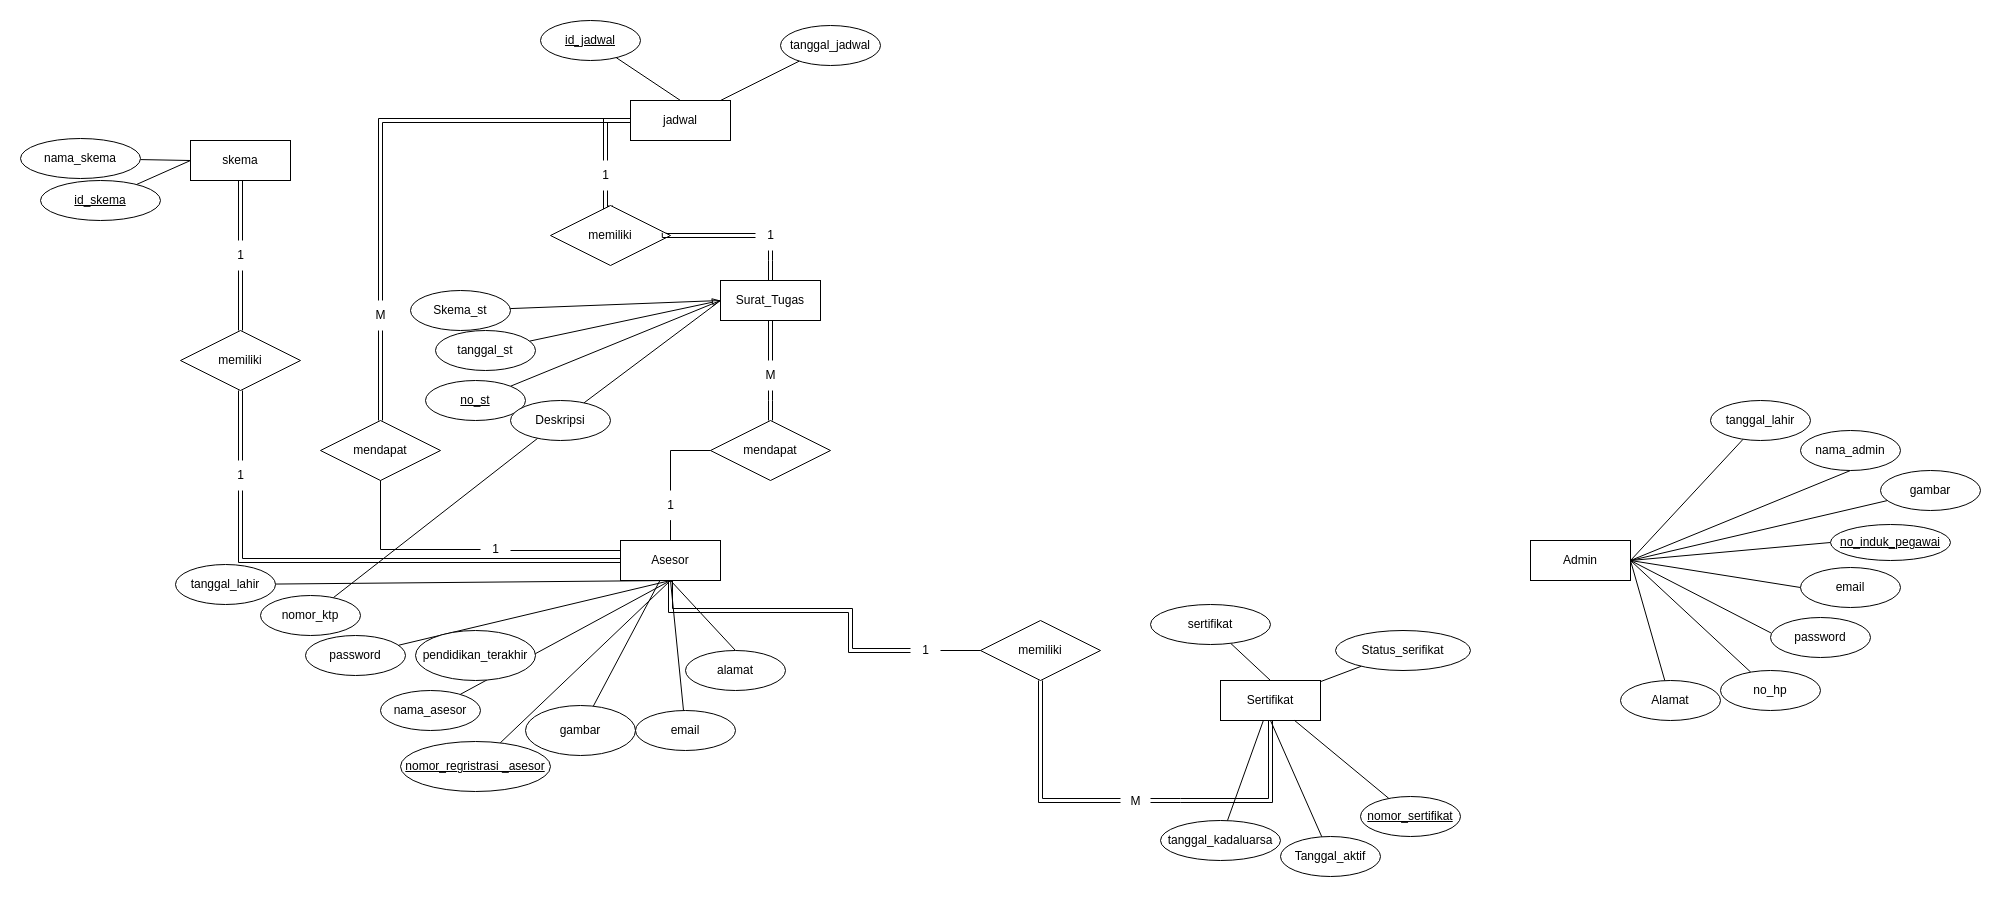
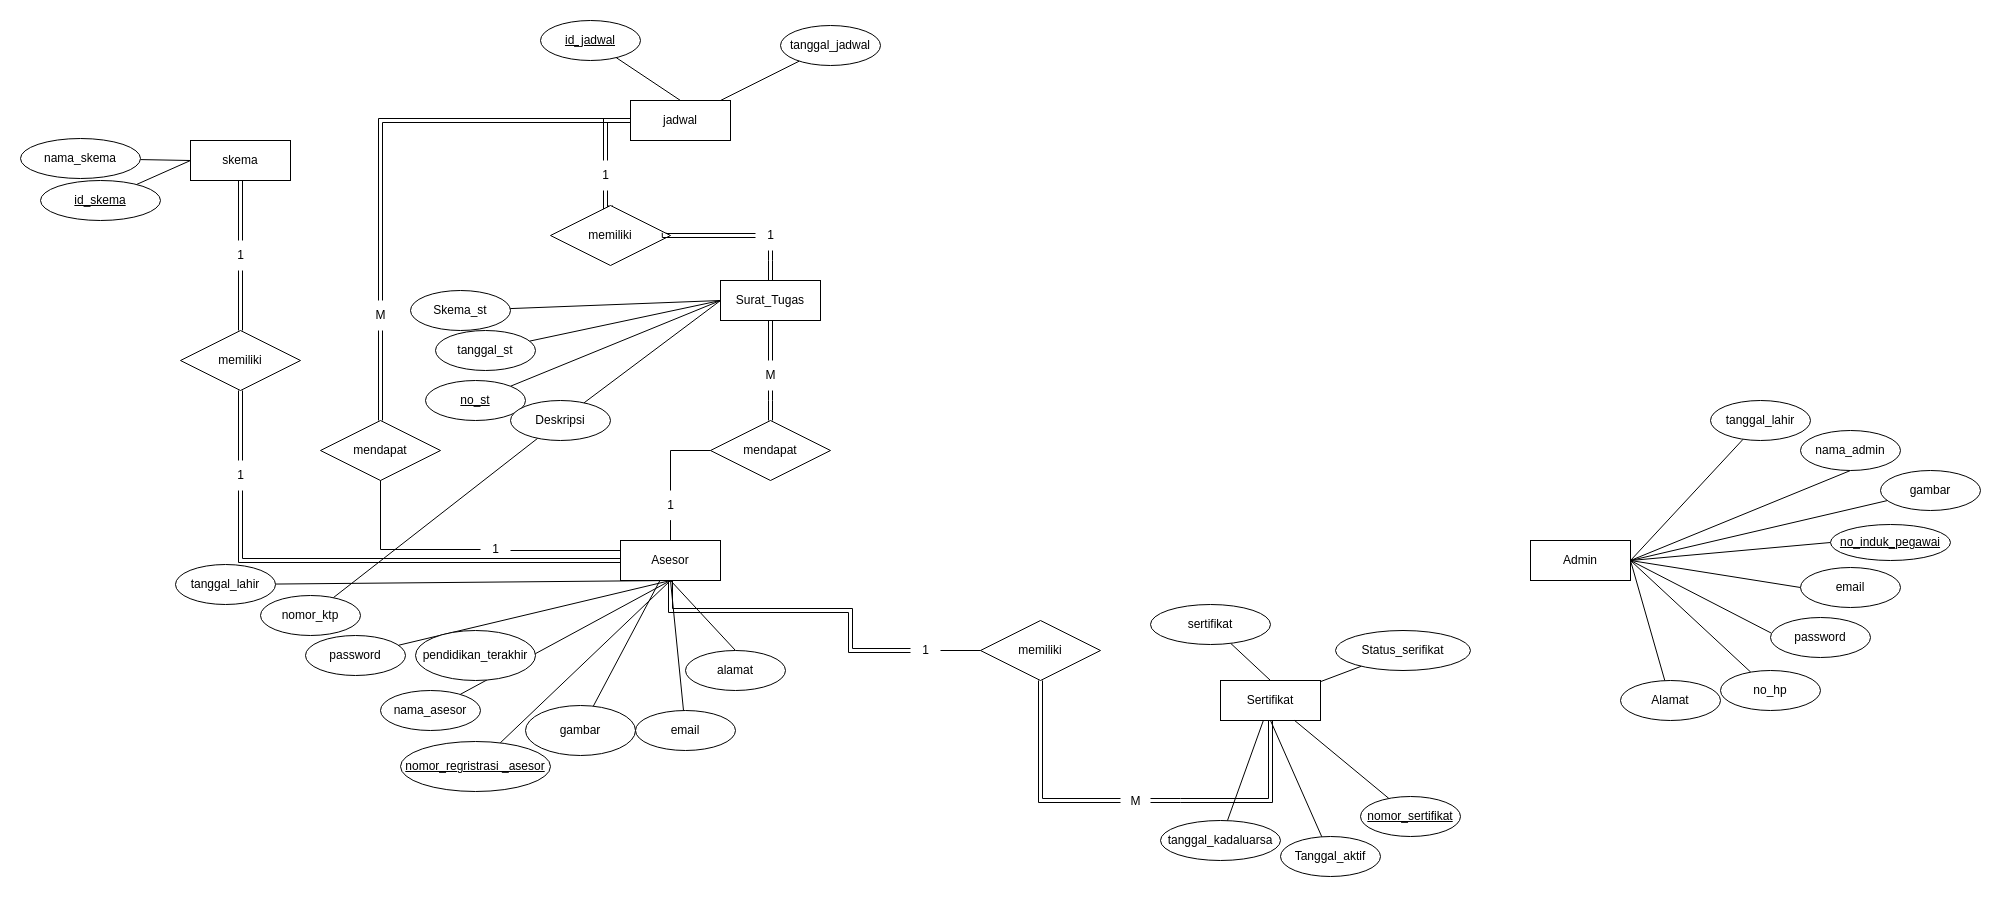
- <mxCell id="37" style="rounded=0;orthogonalLoop=1;jettySize=auto;html=1;entryX=0;entryY=0.5;entryDx=0;entryDy=0;endArrow=block;endFill=0;" edge="1" parent="1" source="38" target="36"><mxGeometry relative="1" as="geometry" /></mxCell>
+ <mxCell id="37" style="rounded=0;orthogonalLoop=1;jettySize=auto;html=1;entryX=0;entryY=0.5;entryDx=0;entryDy=0;endArrow=none;endFill=0;" edge="1" parent="1" source="38" target="36"><mxGeometry relative="1" as="geometry" /></mxCell>
